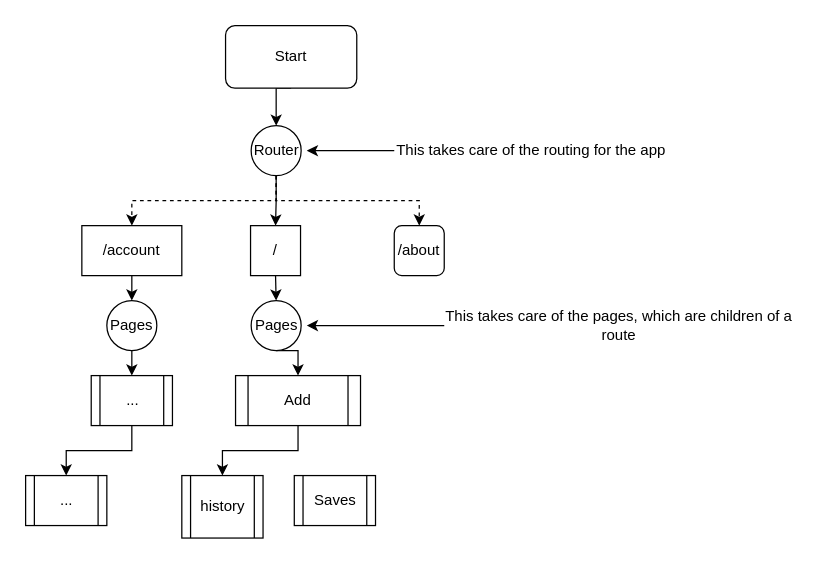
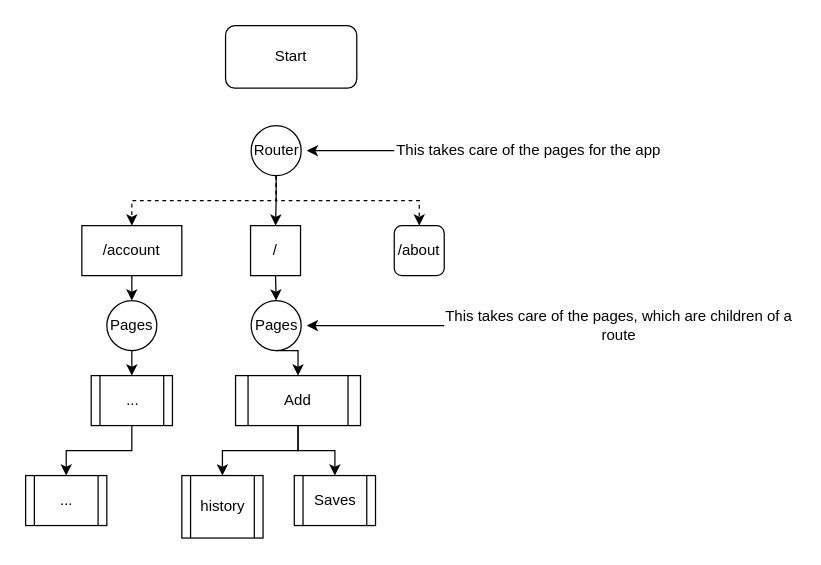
- <mxCell id="2" style="edgeStyle=orthogonalEdgeStyle;rounded=0;orthogonalLoop=1;jettySize=auto;html=1;exitX=0.5;exitY=1;exitDx=0;exitDy=0;entryX=0.5;entryY=0;entryDx=0;entryDy=0;" edge="1" parent="1" source="3" target="7"><mxGeometry relative="1" as="geometry" /></mxCell>
- <mxCell id="17" value="This takes care of the routing for the app" style="text;html=1;align=left;verticalAlign=middle;whiteSpace=wrap;rounded=0;" vertex="1" parent="1"><mxGeometry x="315" y="105" width="230" height="30" as="geometry" /></mxCell>
+ <mxCell id="17" value="This takes care of the pages for the app" style="text;html=1;align=left;verticalAlign=middle;whiteSpace=wrap;rounded=0;" vertex="1" parent="1"><mxGeometry x="315" y="105" width="230" height="30" as="geometry" /></mxCell>
+ <mxCell id="11" style="edgeStyle=orthogonalEdgeStyle;rounded=0;orthogonalLoop=1;jettySize=auto;html=1;exitX=0.5;exitY=1;exitDx=0;exitDy=0;entryX=0.5;entryY=0;entryDx=0;entryDy=0;" edge="1" parent="1" source="12" target="13"><mxGeometry relative="1" as="geometry" /></mxCell>
